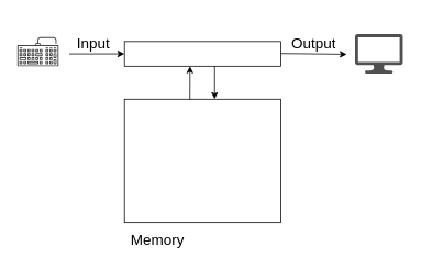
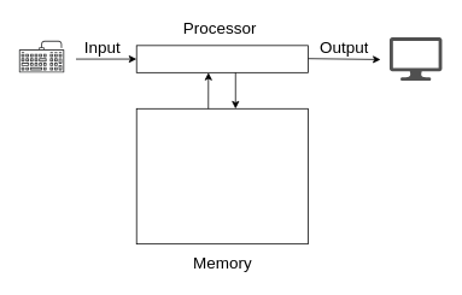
+ <mxCell id="12" value="&lt;font style=&quot;font-size: 18px;&quot;&gt;Processor&lt;/font&gt;" style="text;html=1;strokeColor=none;fillColor=none;align=center;verticalAlign=middle;whiteSpace=wrap;overflow=hidden;" parent="1" vertex="1"><mxGeometry x="200" y="20" width="85" height="24.5" as="geometry" /></mxCell>
- <mxCell id="13" value="&lt;span style=&quot;font-size: 18px;&quot;&gt;Memory&lt;/span&gt;" style="text;html=1;strokeColor=none;fillColor=none;align=center;verticalAlign=middle;whiteSpace=wrap;overflow=hidden;" parent="1" vertex="1"><mxGeometry x="147.5" y="280" width="85" height="24.5" as="geometry" /></mxCell>
+ <mxCell id="13" value="&lt;span style=&quot;font-size: 18px;&quot;&gt;Memory&lt;/span&gt;" style="text;html=1;strokeColor=none;fillColor=none;align=center;verticalAlign=middle;whiteSpace=wrap;overflow=hidden;" parent="1" vertex="1"><mxGeometry x="202.5" y="280" width="85" height="24.5" as="geometry" /></mxCell>
